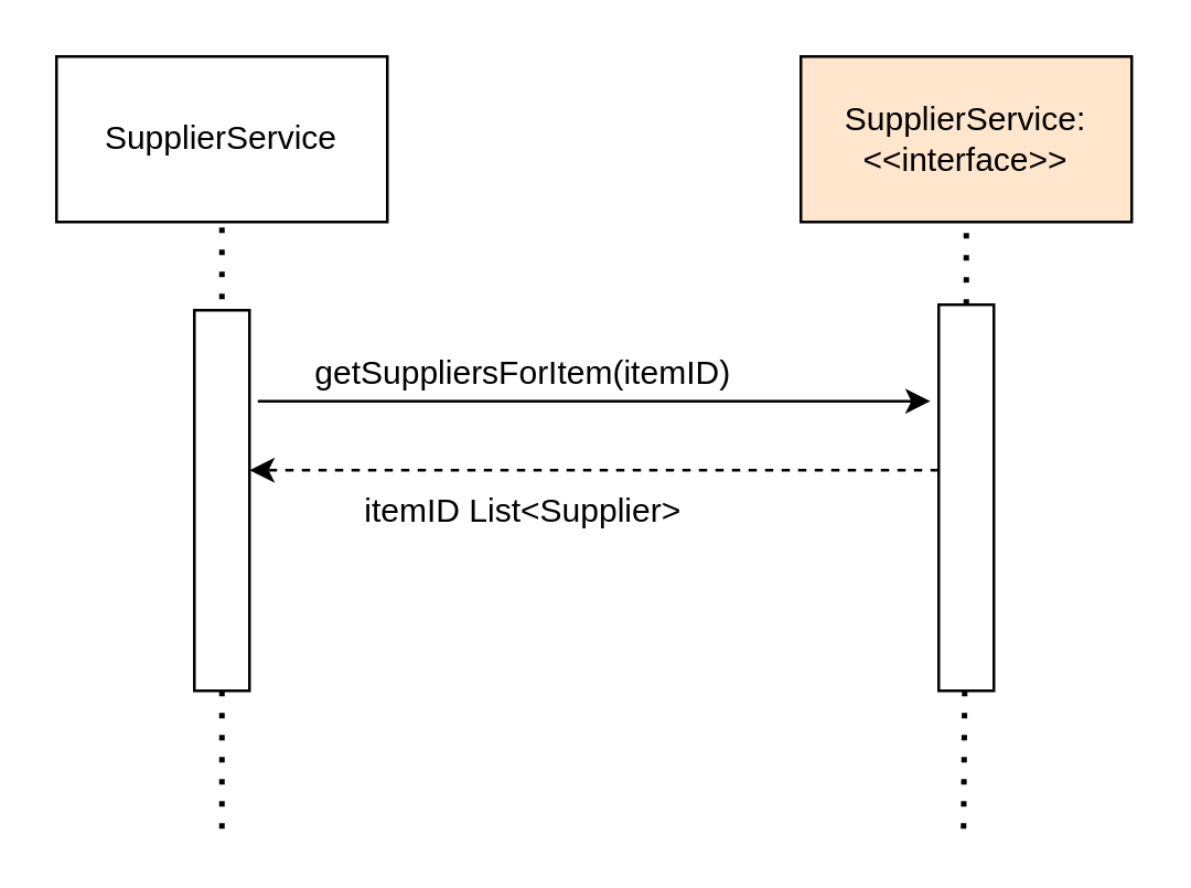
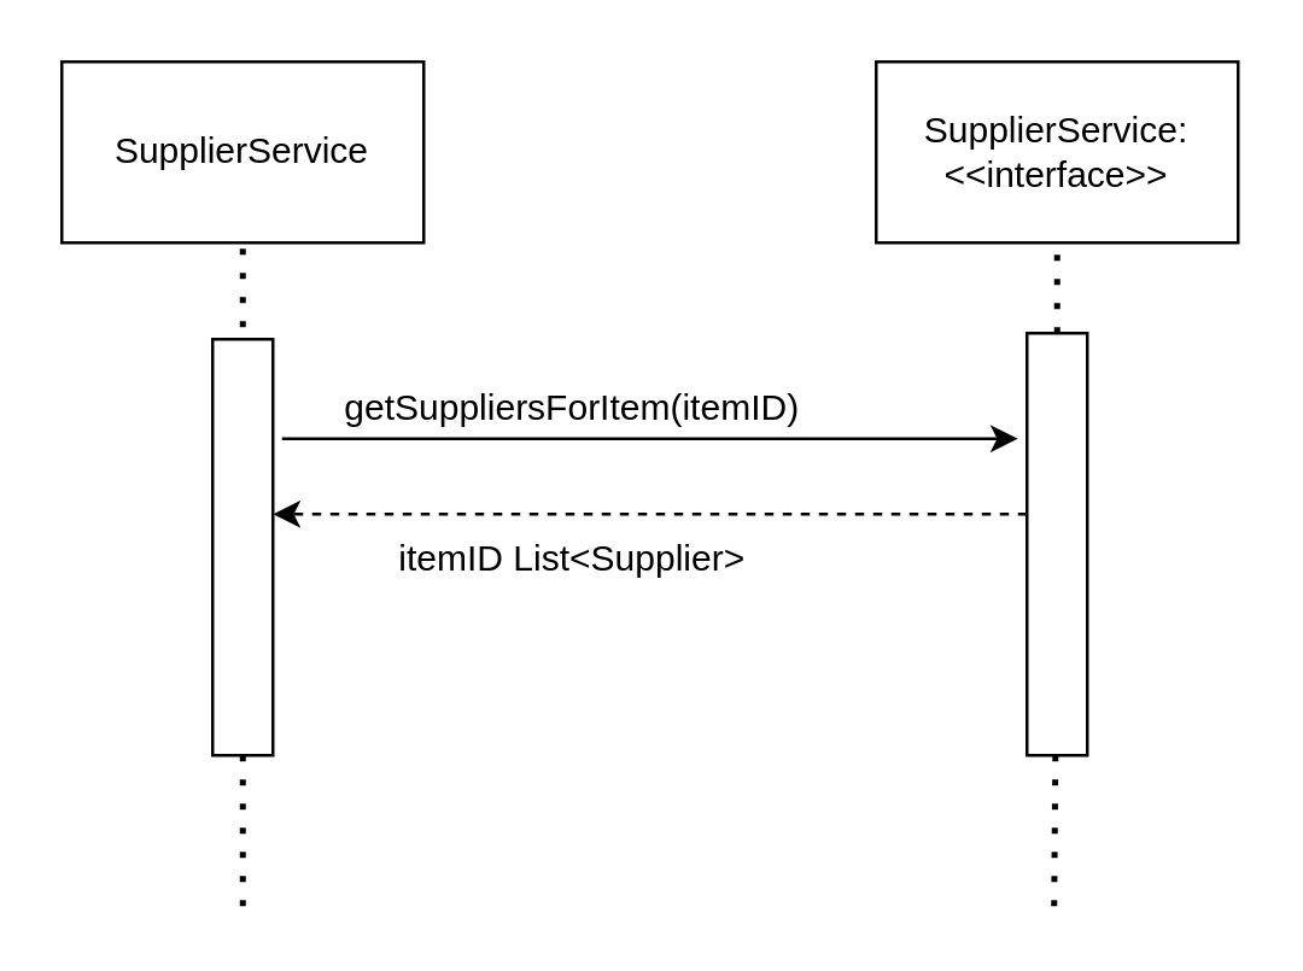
- <mxCell id="3" value="SupplierService: &amp;lt;&amp;lt;interface&amp;gt;&amp;gt;" style="rounded=0;whiteSpace=wrap;html=1;fillColor=#ffe6cc;" vertex="1" parent="1"><mxGeometry x="290" y="20" width="120" height="60" as="geometry" /></mxCell>
+ <mxCell id="3" value="SupplierService: &amp;lt;&amp;lt;interface&amp;gt;&amp;gt;" style="rounded=0;whiteSpace=wrap;html=1;" vertex="1" parent="1"><mxGeometry x="290" y="20" width="120" height="60" as="geometry" /></mxCell>
